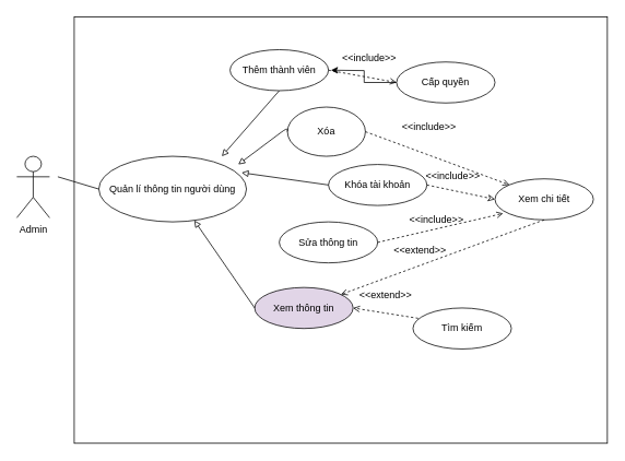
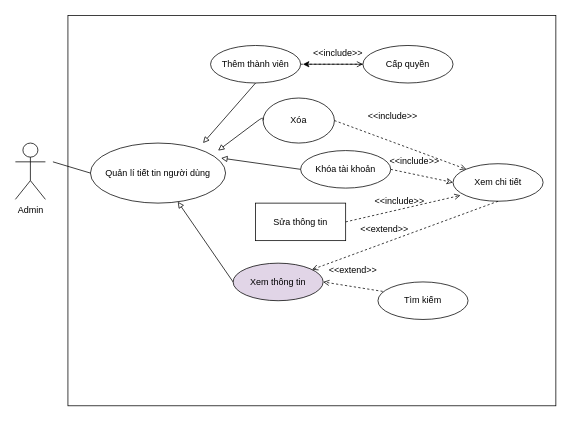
- <mxCell id="10" value="Cấp quyền" style="ellipse;whiteSpace=wrap;html=1;" parent="1" vertex="1"><mxGeometry x="483" y="75" width="120" height="50" as="geometry" /></mxCell>
+ <mxCell id="10" value="Cấp quyền" style="ellipse;whiteSpace=wrap;html=1;" parent="1" vertex="1"><mxGeometry x="483" y="60" width="120" height="50" as="geometry" /></mxCell>
- <mxCell id="4" value="Quản lí thông tin người dùng" style="ellipse;whiteSpace=wrap;html=1;" parent="1" vertex="1"><mxGeometry x="120" y="190" width="180" height="80" as="geometry" /></mxCell>
+ <mxCell id="4" value="Quản lí tiết tin người dùng" style="ellipse;whiteSpace=wrap;html=1;" parent="1" vertex="1"><mxGeometry x="120" y="190" width="180" height="80" as="geometry" /></mxCell>
- <mxCell id="8" value="Sửa thông tin" style="ellipse;whiteSpace=wrap;html=1;" parent="1" vertex="1"><mxGeometry x="340" y="270" width="120" height="50" as="geometry" /></mxCell>
+ <mxCell id="8" value="Sửa thông tin" style="whiteSpace=wrap;html=1;rounded=0;" parent="1" vertex="1"><mxGeometry x="340" y="270" width="120" height="50" as="geometry" /></mxCell>
